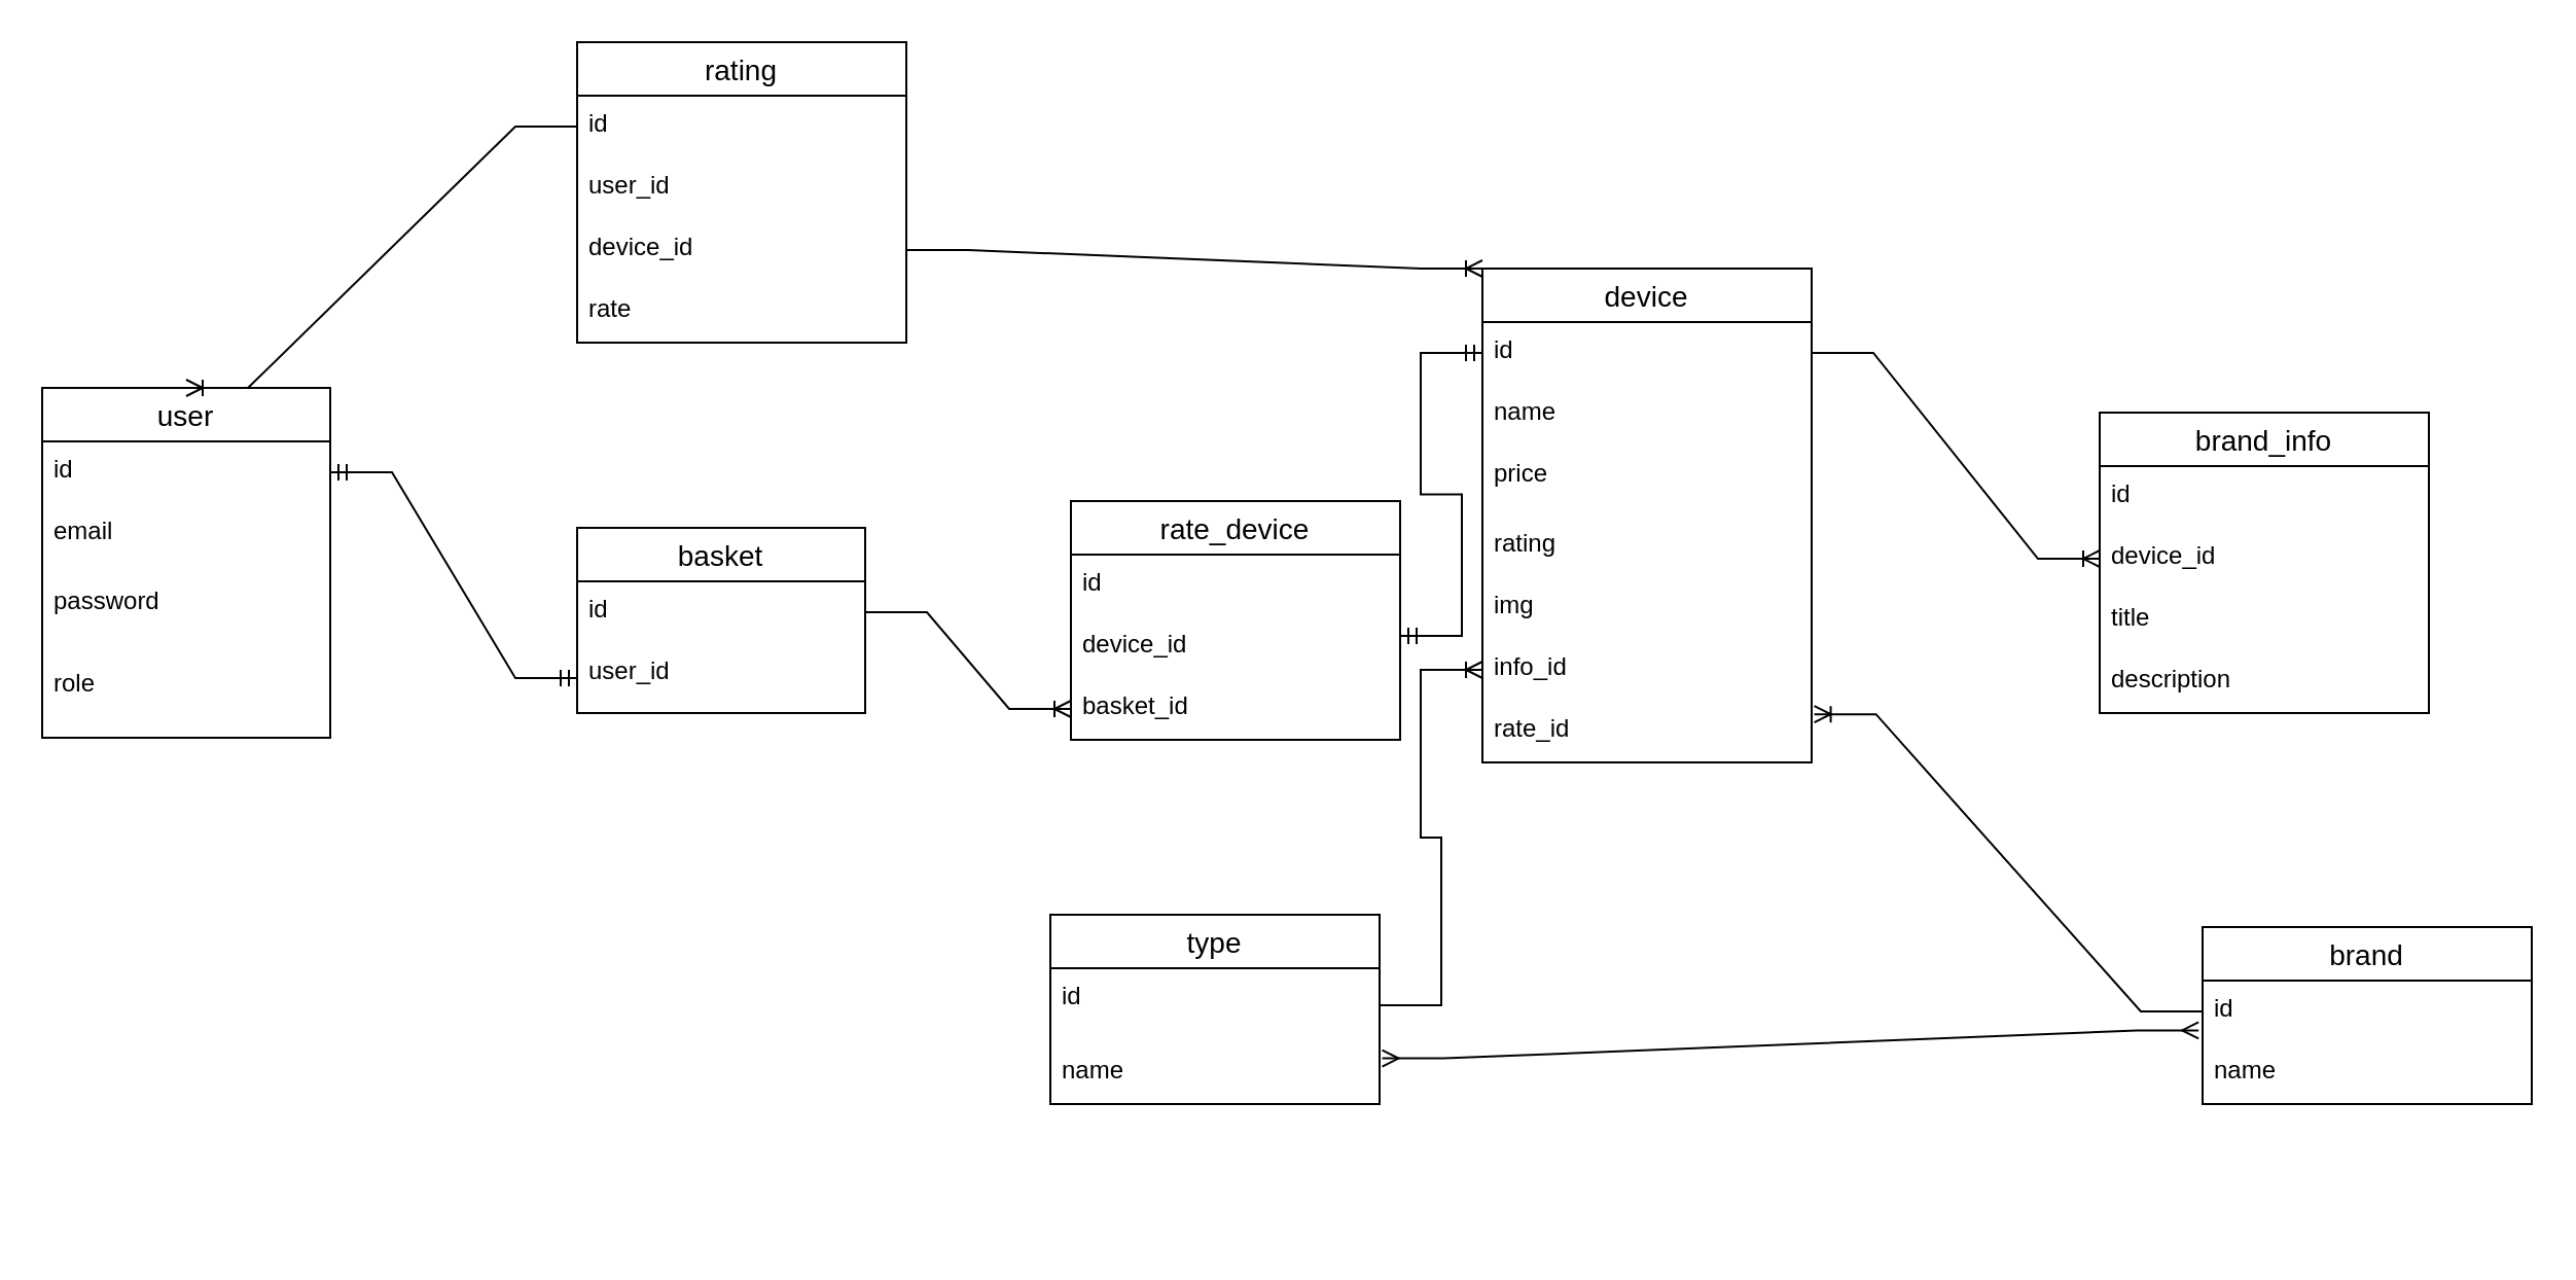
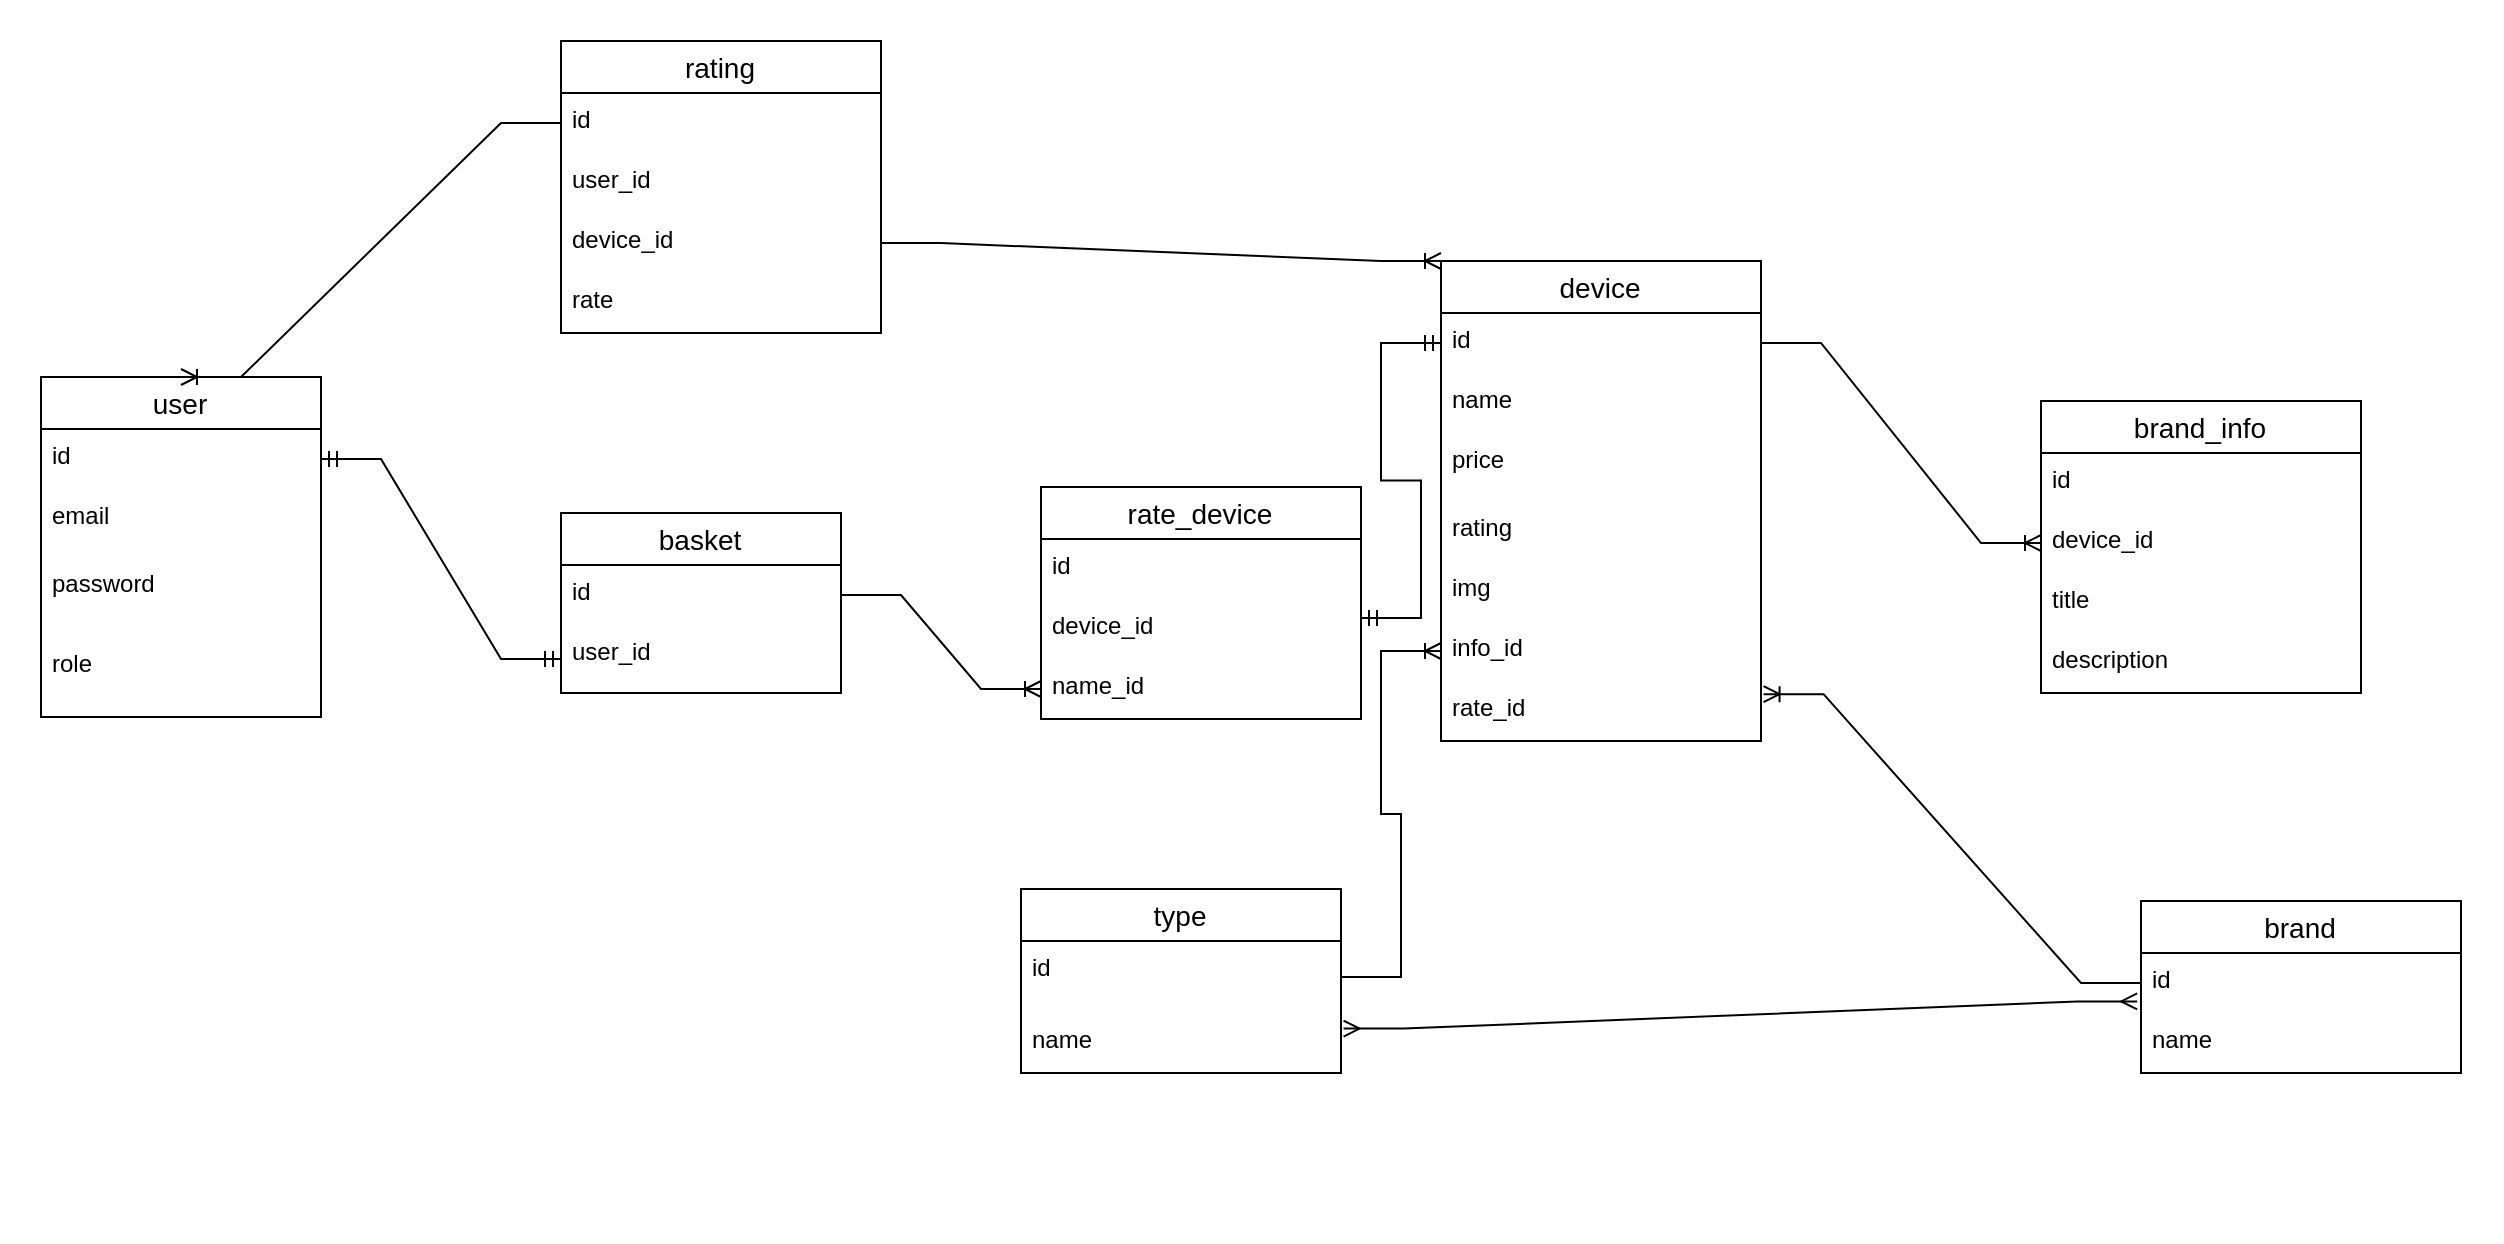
- <mxCell id="37" value="basket_id" style="text;strokeColor=none;fillColor=none;spacingLeft=4;spacingRight=4;overflow=hidden;rotatable=0;points=[[0,0.5],[1,0.5]];portConstraint=eastwest;fontSize=12;whiteSpace=wrap;html=1;" parent="34" vertex="1"><mxGeometry y="86" width="160" height="30" as="geometry" /></mxCell>
+ <mxCell id="37" value="name_id" style="text;strokeColor=none;fillColor=none;spacingLeft=4;spacingRight=4;overflow=hidden;rotatable=0;points=[[0,0.5],[1,0.5]];portConstraint=eastwest;fontSize=12;whiteSpace=wrap;html=1;" parent="34" vertex="1"><mxGeometry y="86" width="160" height="30" as="geometry" /></mxCell>
